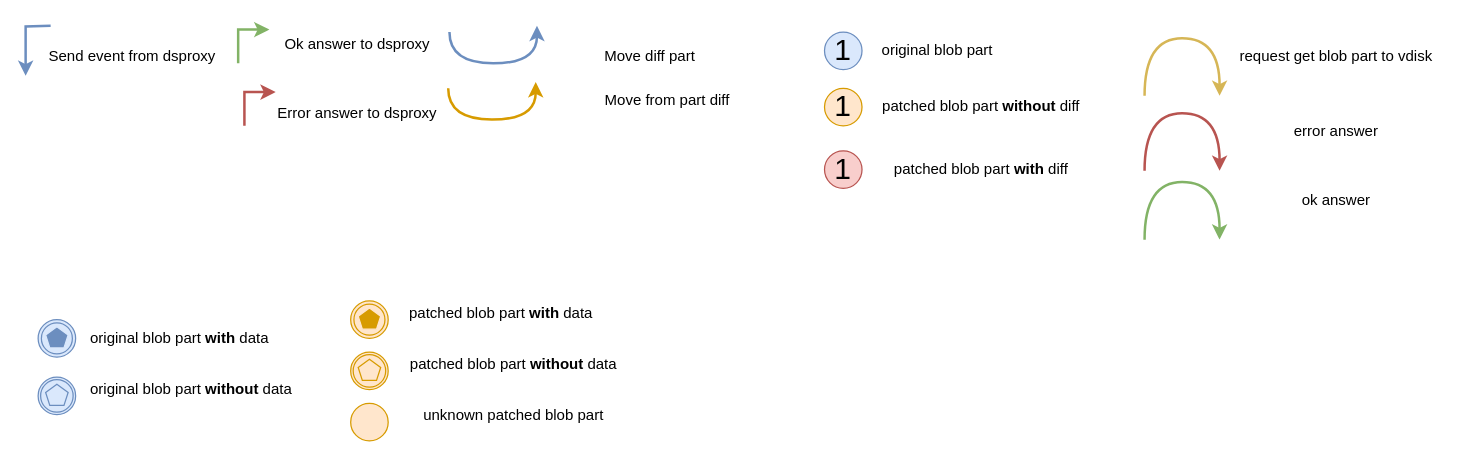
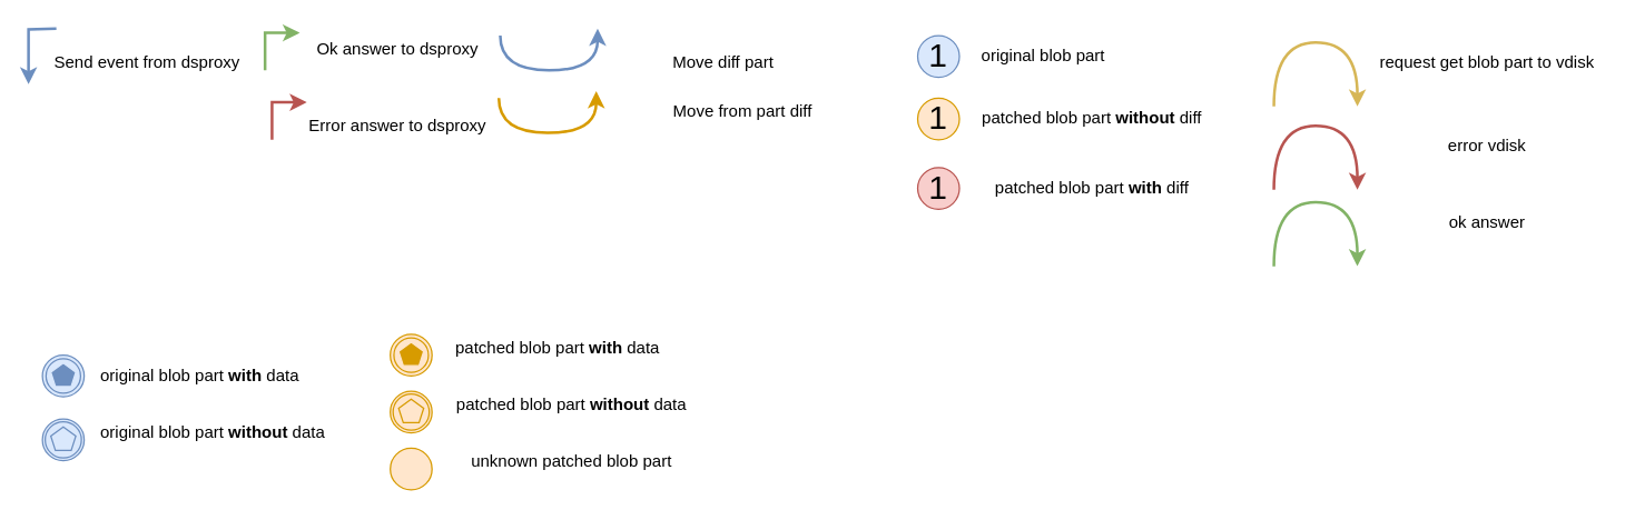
- <mxCell id="31" value="error answer" style="text;html=1;align=center;verticalAlign=middle;resizable=0;points=[];autosize=1;" vertex="1" parent="1"><mxGeometry x="1028" y="95" width="80" height="20" as="geometry" /></mxCell>
+ <mxCell id="31" value="error vdisk" style="text;html=1;align=center;verticalAlign=middle;resizable=0;points=[];autosize=1;" vertex="1" parent="1"><mxGeometry x="1028" y="95" width="80" height="20" as="geometry" /></mxCell>
